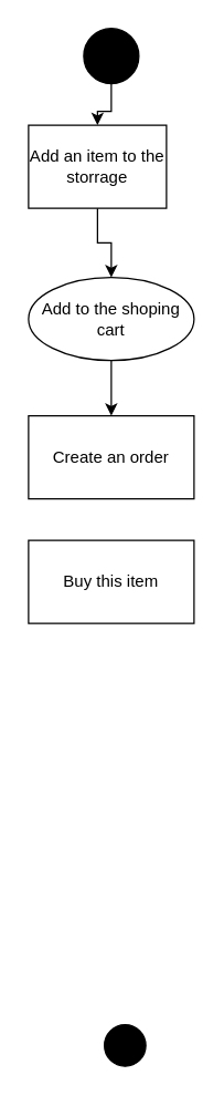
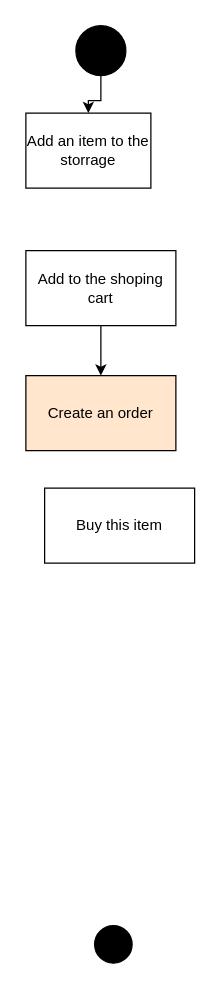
- <mxCell id="5" style="edgeStyle=orthogonalEdgeStyle;rounded=0;orthogonalLoop=1;jettySize=auto;html=1;" edge="1" parent="1" source="6" target="8"><mxGeometry relative="1" as="geometry" /></mxCell>
- <mxCell id="8" value="Add to the shoping cart" style="ellipse;whiteSpace=wrap;html=1;fillColor=#FFFFFF;" vertex="1" parent="1"><mxGeometry x="20" y="200" width="120" height="60" as="geometry" /></mxCell>
+ <mxCell id="8" value="Add to the shoping cart" style="rounded=0;whiteSpace=wrap;html=1;fillColor=#FFFFFF;" vertex="1" parent="1"><mxGeometry x="20" y="200" width="120" height="60" as="geometry" /></mxCell>
- <mxCell id="10" value="Create an order" style="rounded=0;whiteSpace=wrap;html=1;fillColor=#FFFFFF;" vertex="1" parent="1"><mxGeometry x="20" y="300" width="120" height="60" as="geometry" /></mxCell>
+ <mxCell id="10" value="Create an order" style="rounded=0;whiteSpace=wrap;html=1;fillColor=#ffe6cc;" vertex="1" parent="1"><mxGeometry x="20" y="300" width="120" height="60" as="geometry" /></mxCell>
- <mxCell id="9" value="Buy this item" style="rounded=0;whiteSpace=wrap;html=1;fillColor=#FFFFFF;" vertex="1" parent="1"><mxGeometry x="20" y="390" width="120" height="60" as="geometry" /></mxCell>
+ <mxCell id="9" value="Buy this item" style="rounded=0;whiteSpace=wrap;html=1;fillColor=#FFFFFF;" vertex="1" parent="1"><mxGeometry x="35" y="390" width="120" height="60" as="geometry" /></mxCell>
